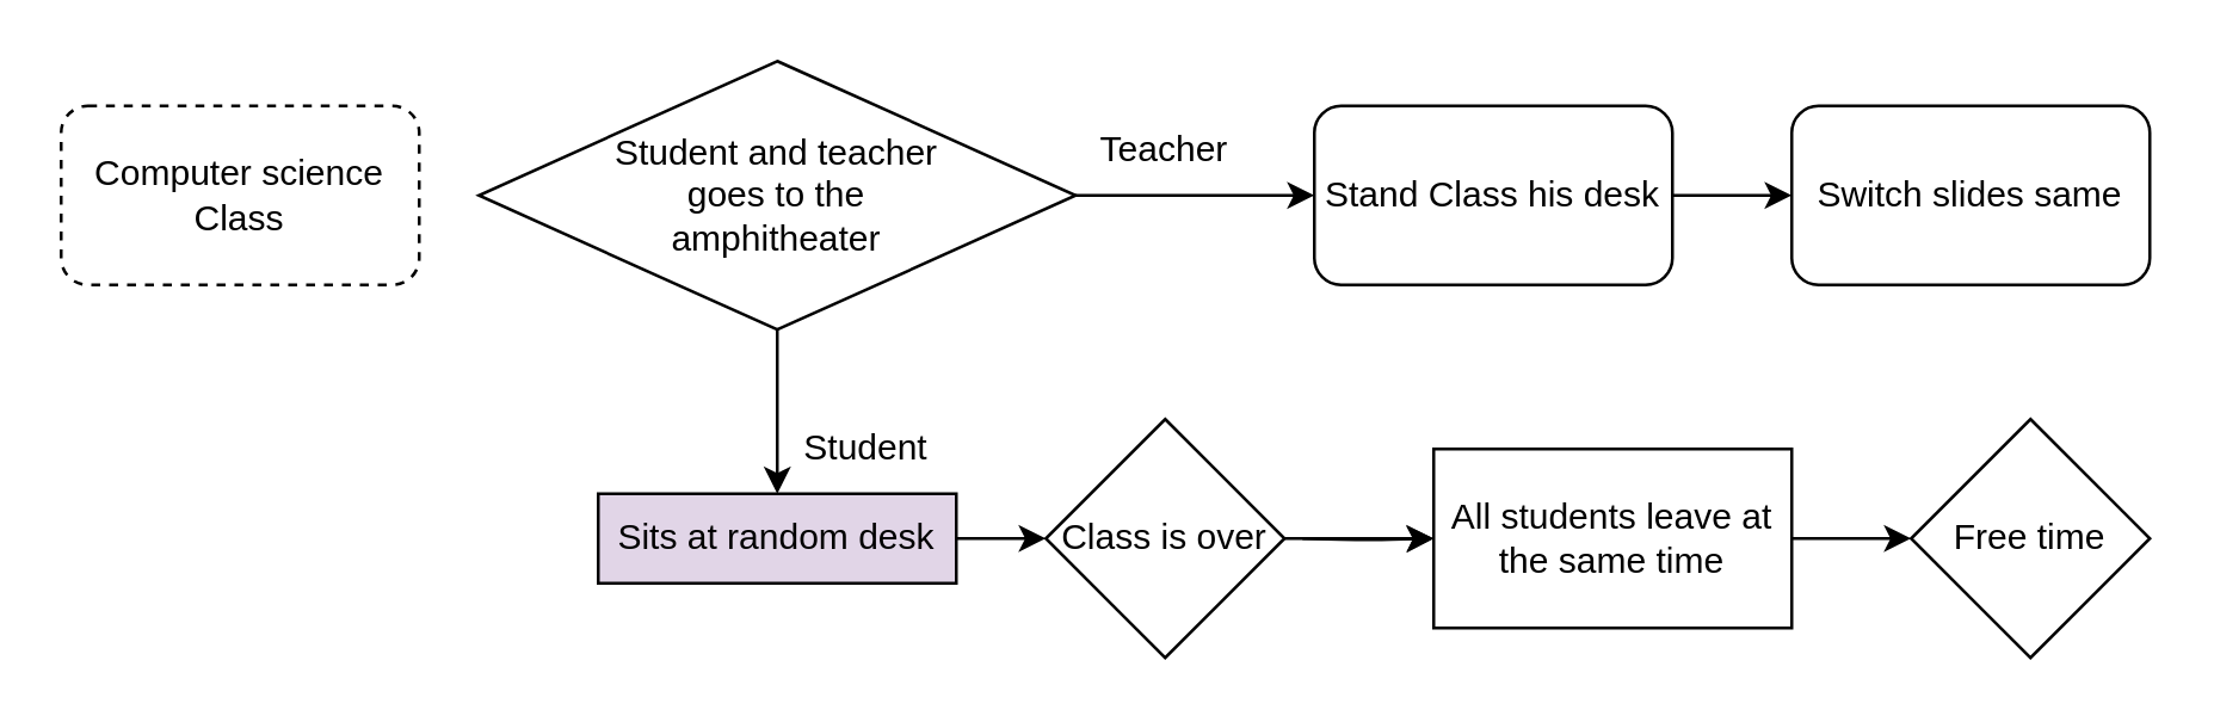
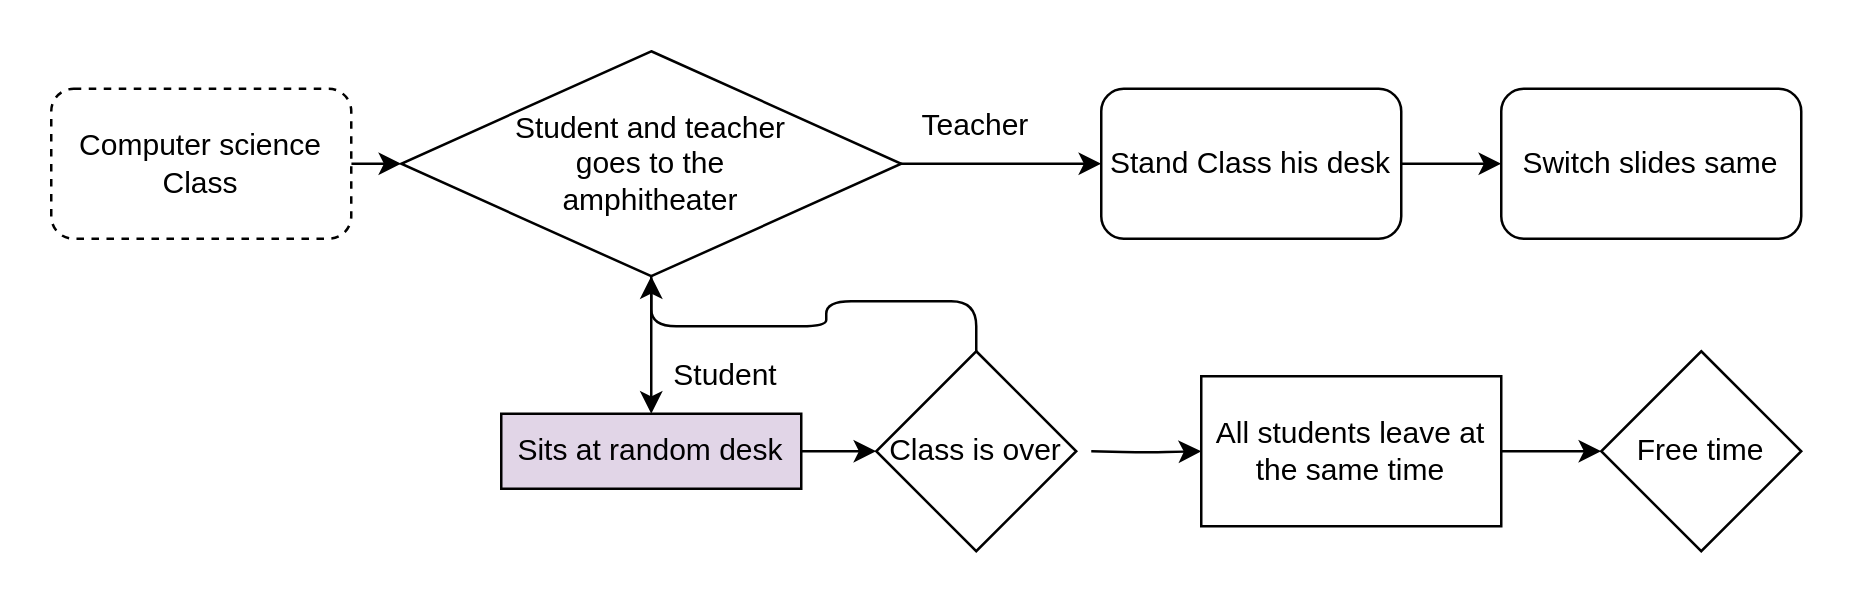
+ <mxCell id="2" style="edgeStyle=orthogonalEdgeStyle;curved=0;rounded=1;sketch=0;orthogonalLoop=1;jettySize=auto;html=1;entryX=0;entryY=0.5;entryDx=0;entryDy=0;" parent="1" source="3" target="16" edge="1"><mxGeometry relative="1" as="geometry" /></mxCell>
- <mxCell id="17" value="" style="edgeStyle=orthogonalEdgeStyle;curved=0;rounded=1;sketch=0;orthogonalLoop=1;jettySize=auto;html=1;" parent="1" source="18" target="12" edge="1"><mxGeometry relative="1" as="geometry" /></mxCell>
+ <mxCell id="17" value="" style="edgeStyle=orthogonalEdgeStyle;curved=0;rounded=1;sketch=0;orthogonalLoop=1;jettySize=auto;html=1;" parent="1" source="18" target="16" edge="1"><mxGeometry relative="1" as="geometry" /></mxCell>
